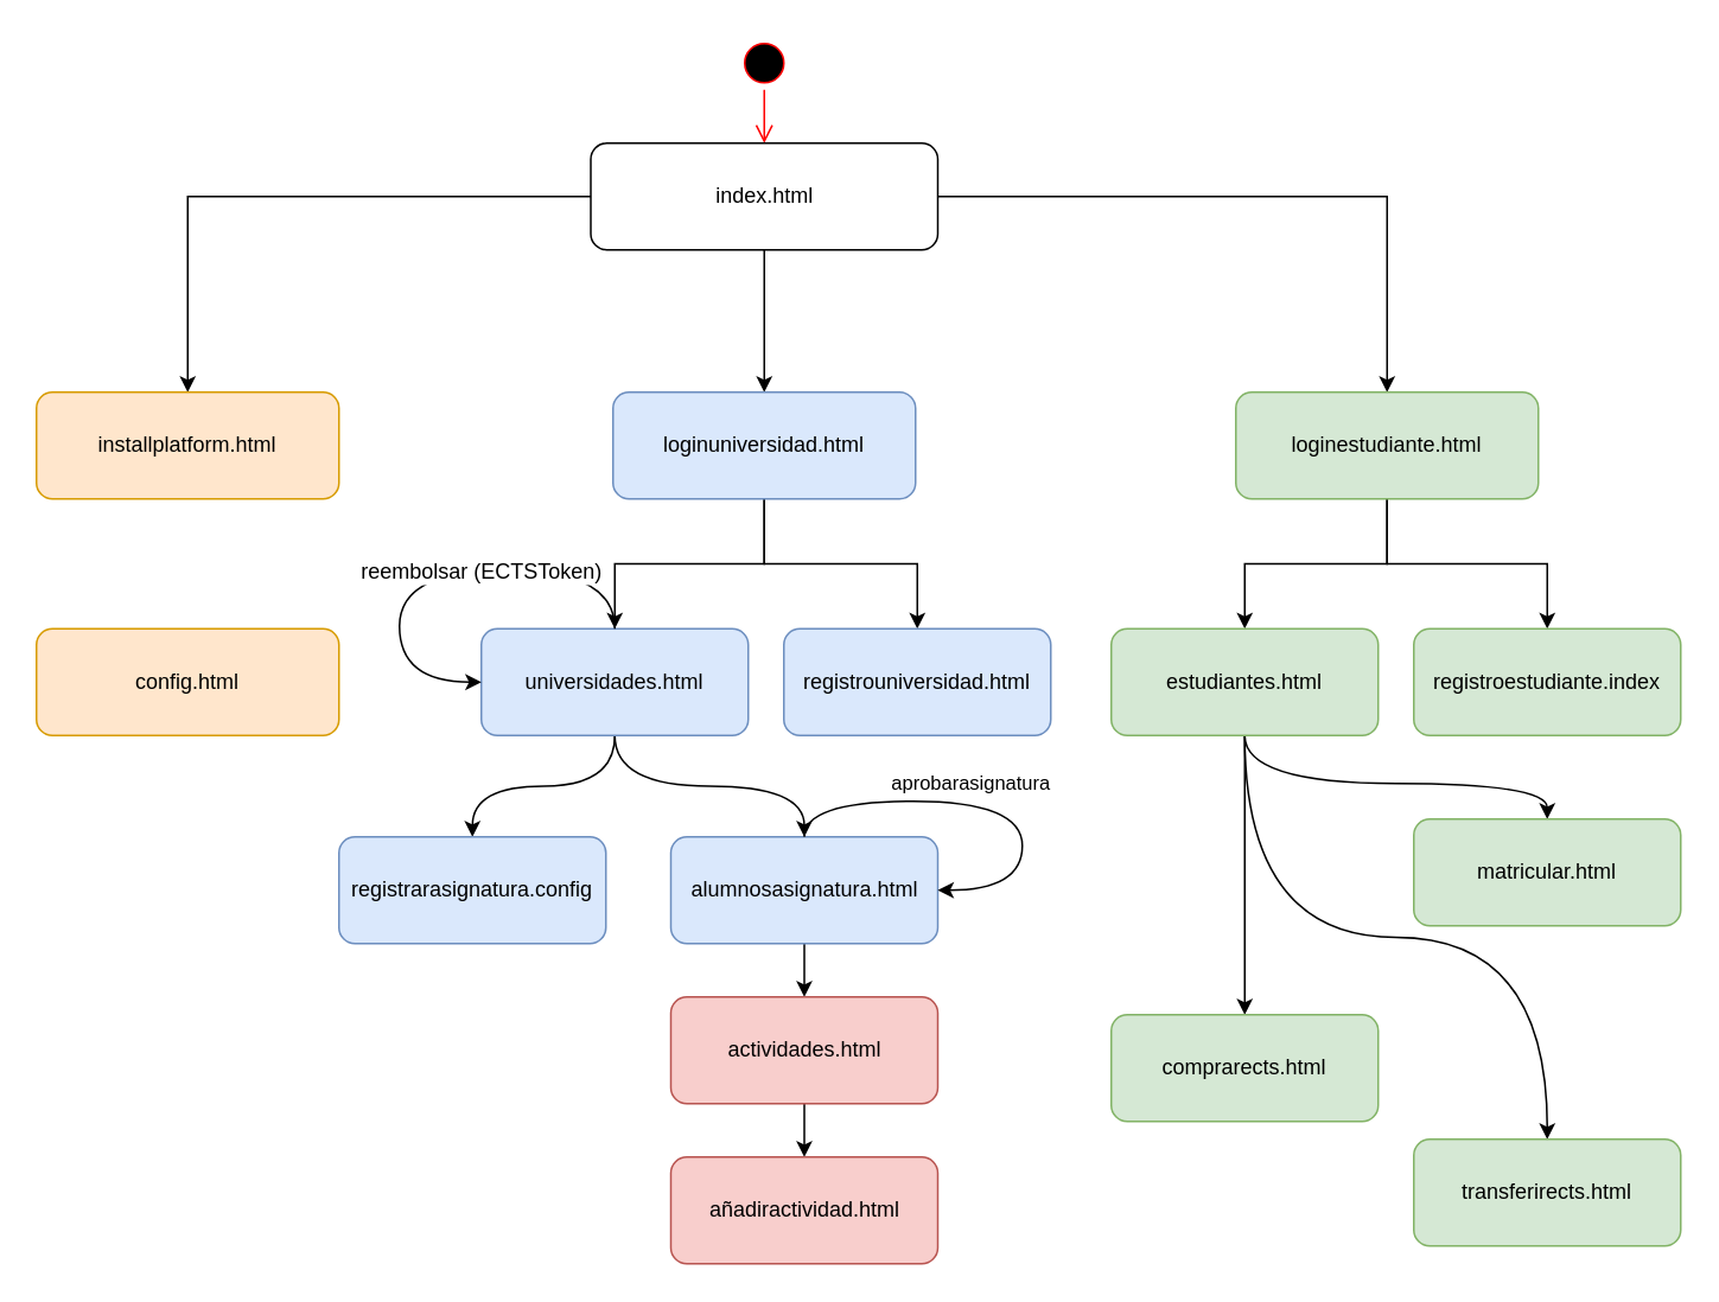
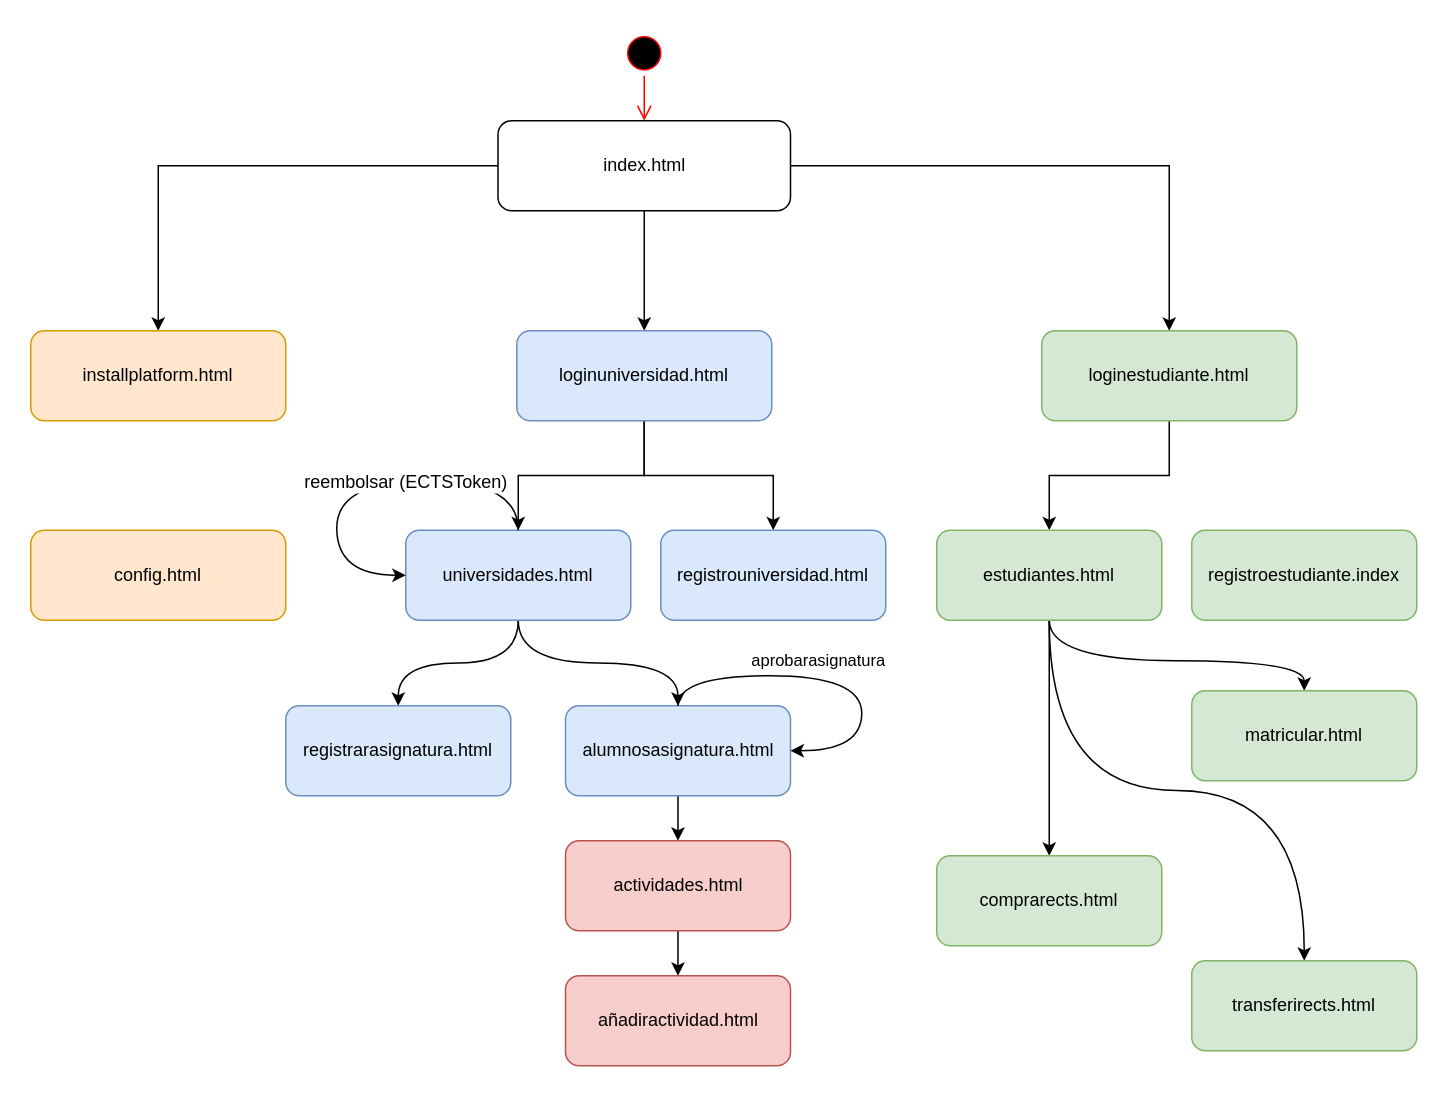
- <mxCell id="13" style="edgeStyle=orthogonalEdgeStyle;rounded=0;orthogonalLoop=1;jettySize=auto;html=1;" parent="1" source="14" target="24" edge="1"><mxGeometry relative="1" as="geometry" /></mxCell>
- <mxCell id="27" value="registrarasignatura.config" style="rounded=1;whiteSpace=wrap;html=1;fillColor=#dae8fc;strokeColor=#6c8ebf;" parent="1" vertex="1"><mxGeometry x="190" y="470" width="150" height="60" as="geometry" /></mxCell>
+ <mxCell id="27" value="registrarasignatura.html" style="rounded=1;whiteSpace=wrap;html=1;fillColor=#dae8fc;strokeColor=#6c8ebf;" parent="1" vertex="1"><mxGeometry x="190" y="470" width="150" height="60" as="geometry" /></mxCell>
